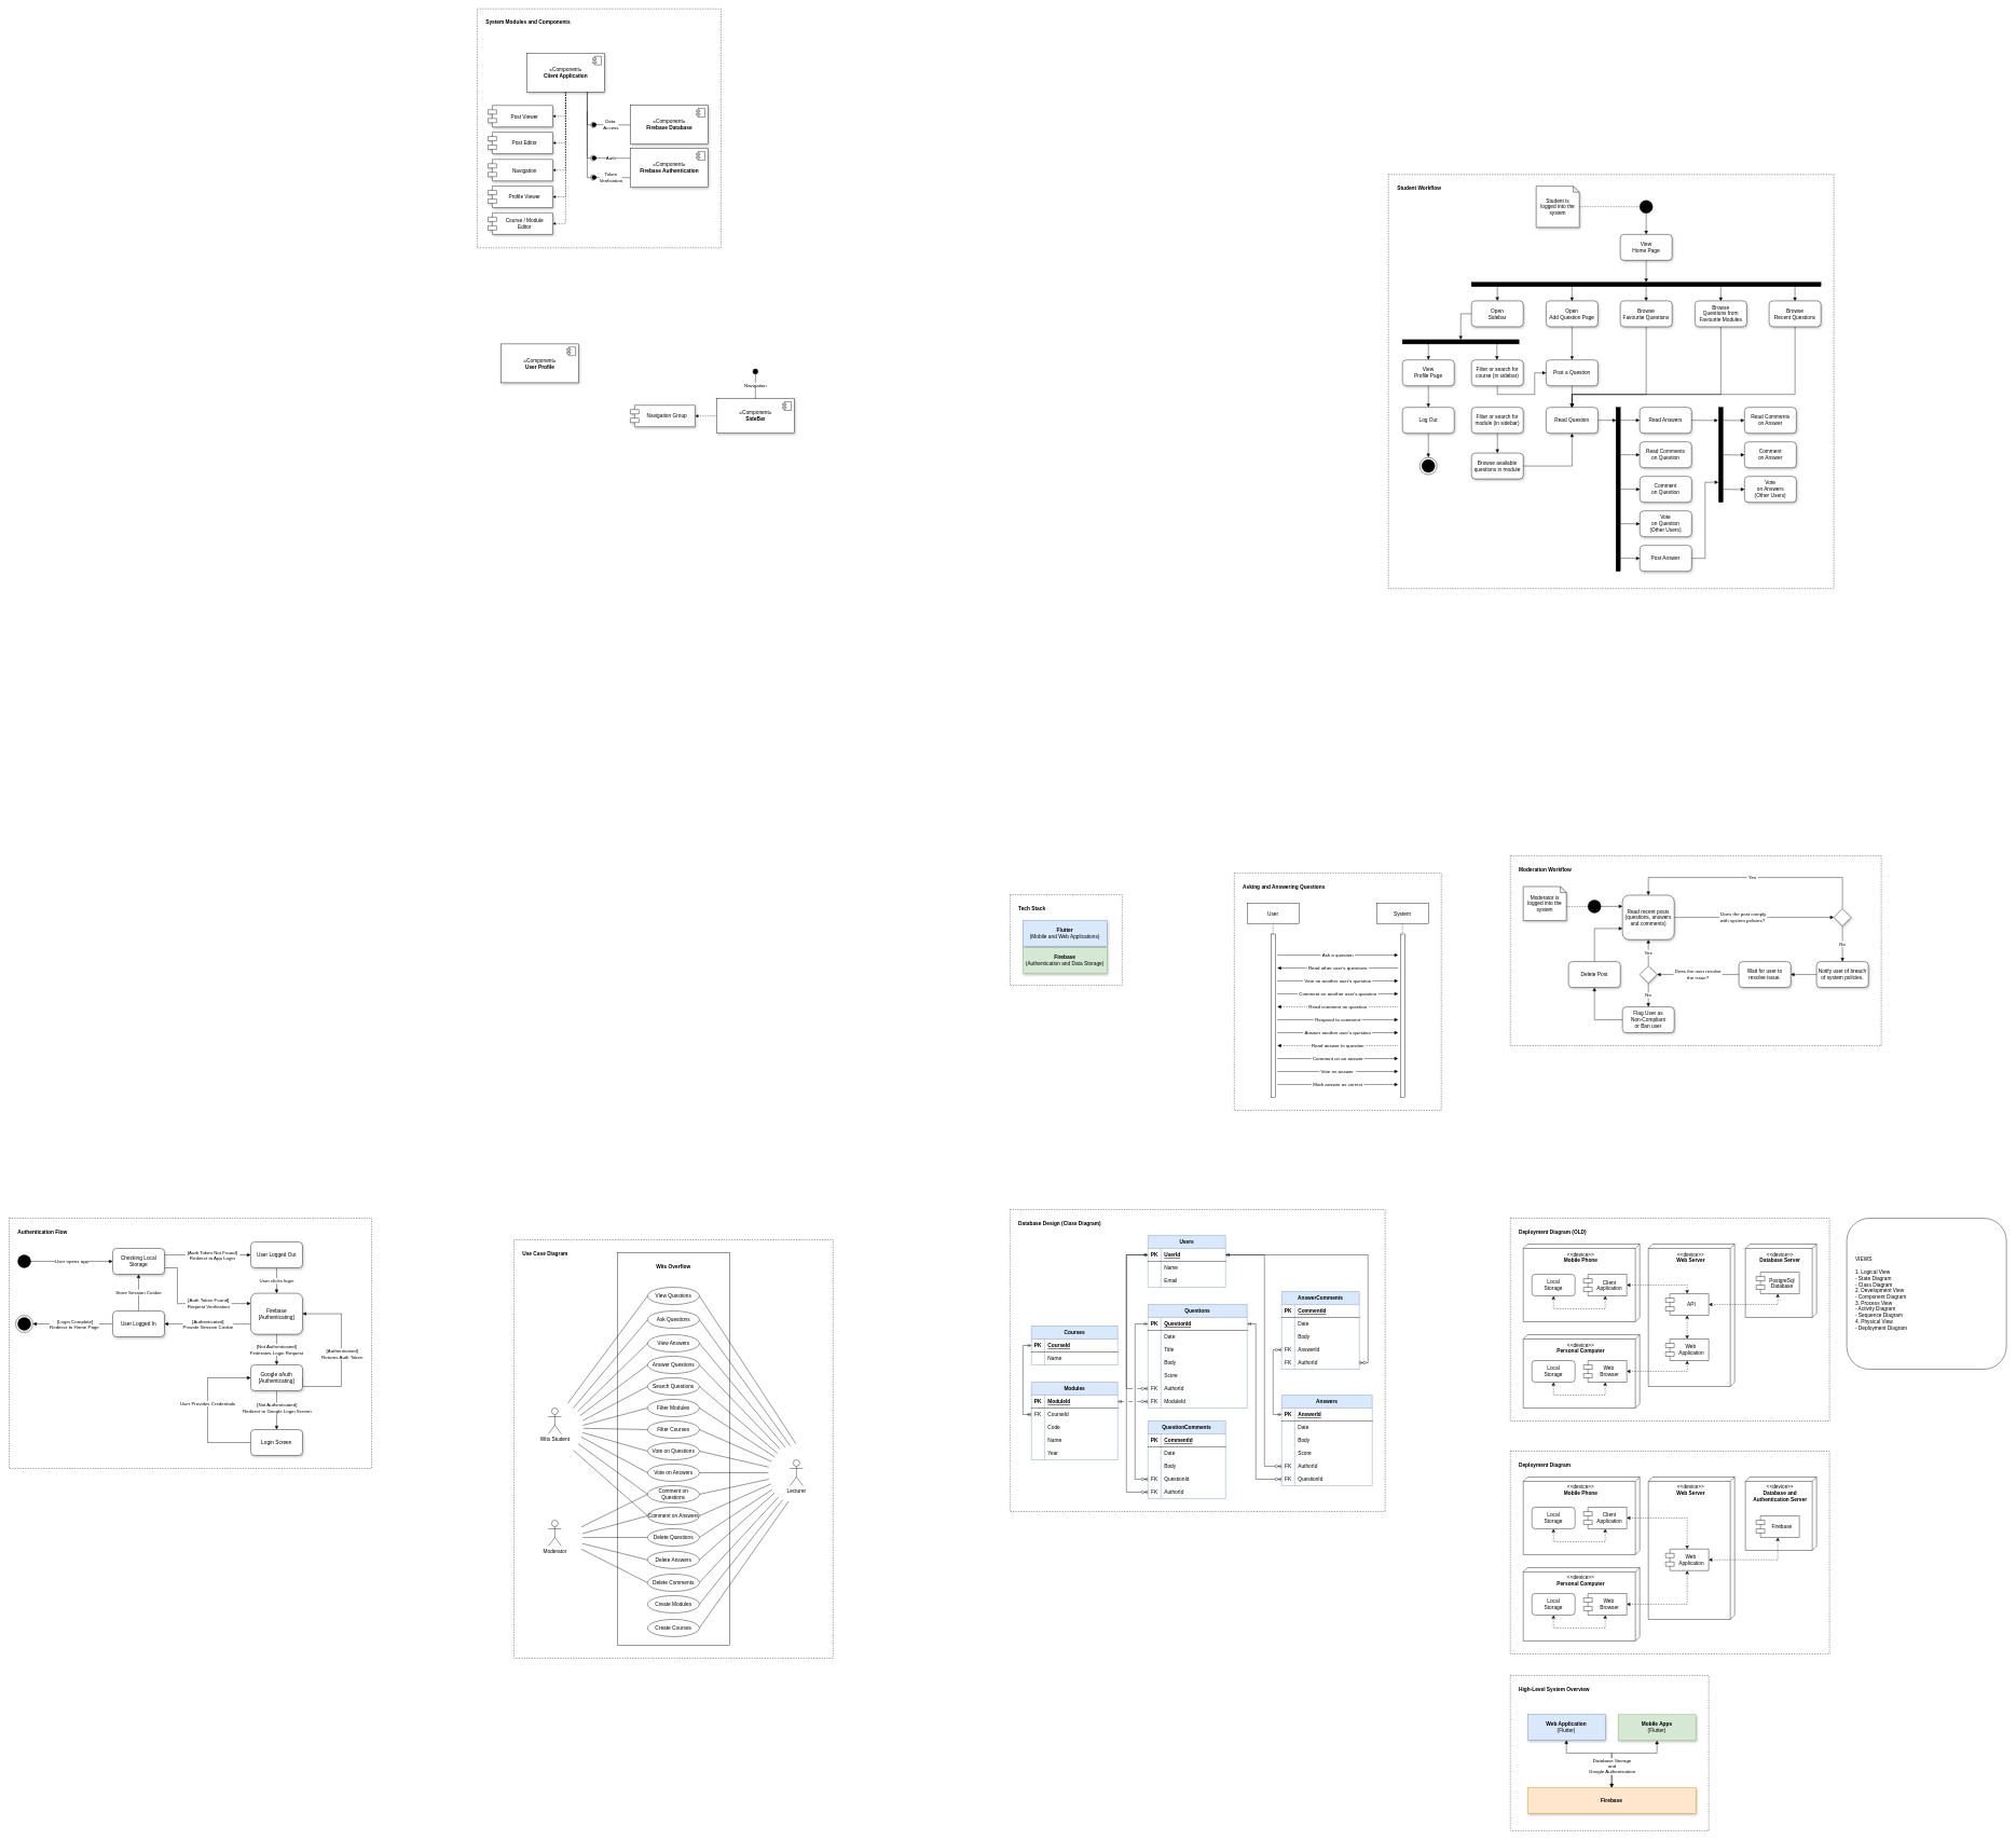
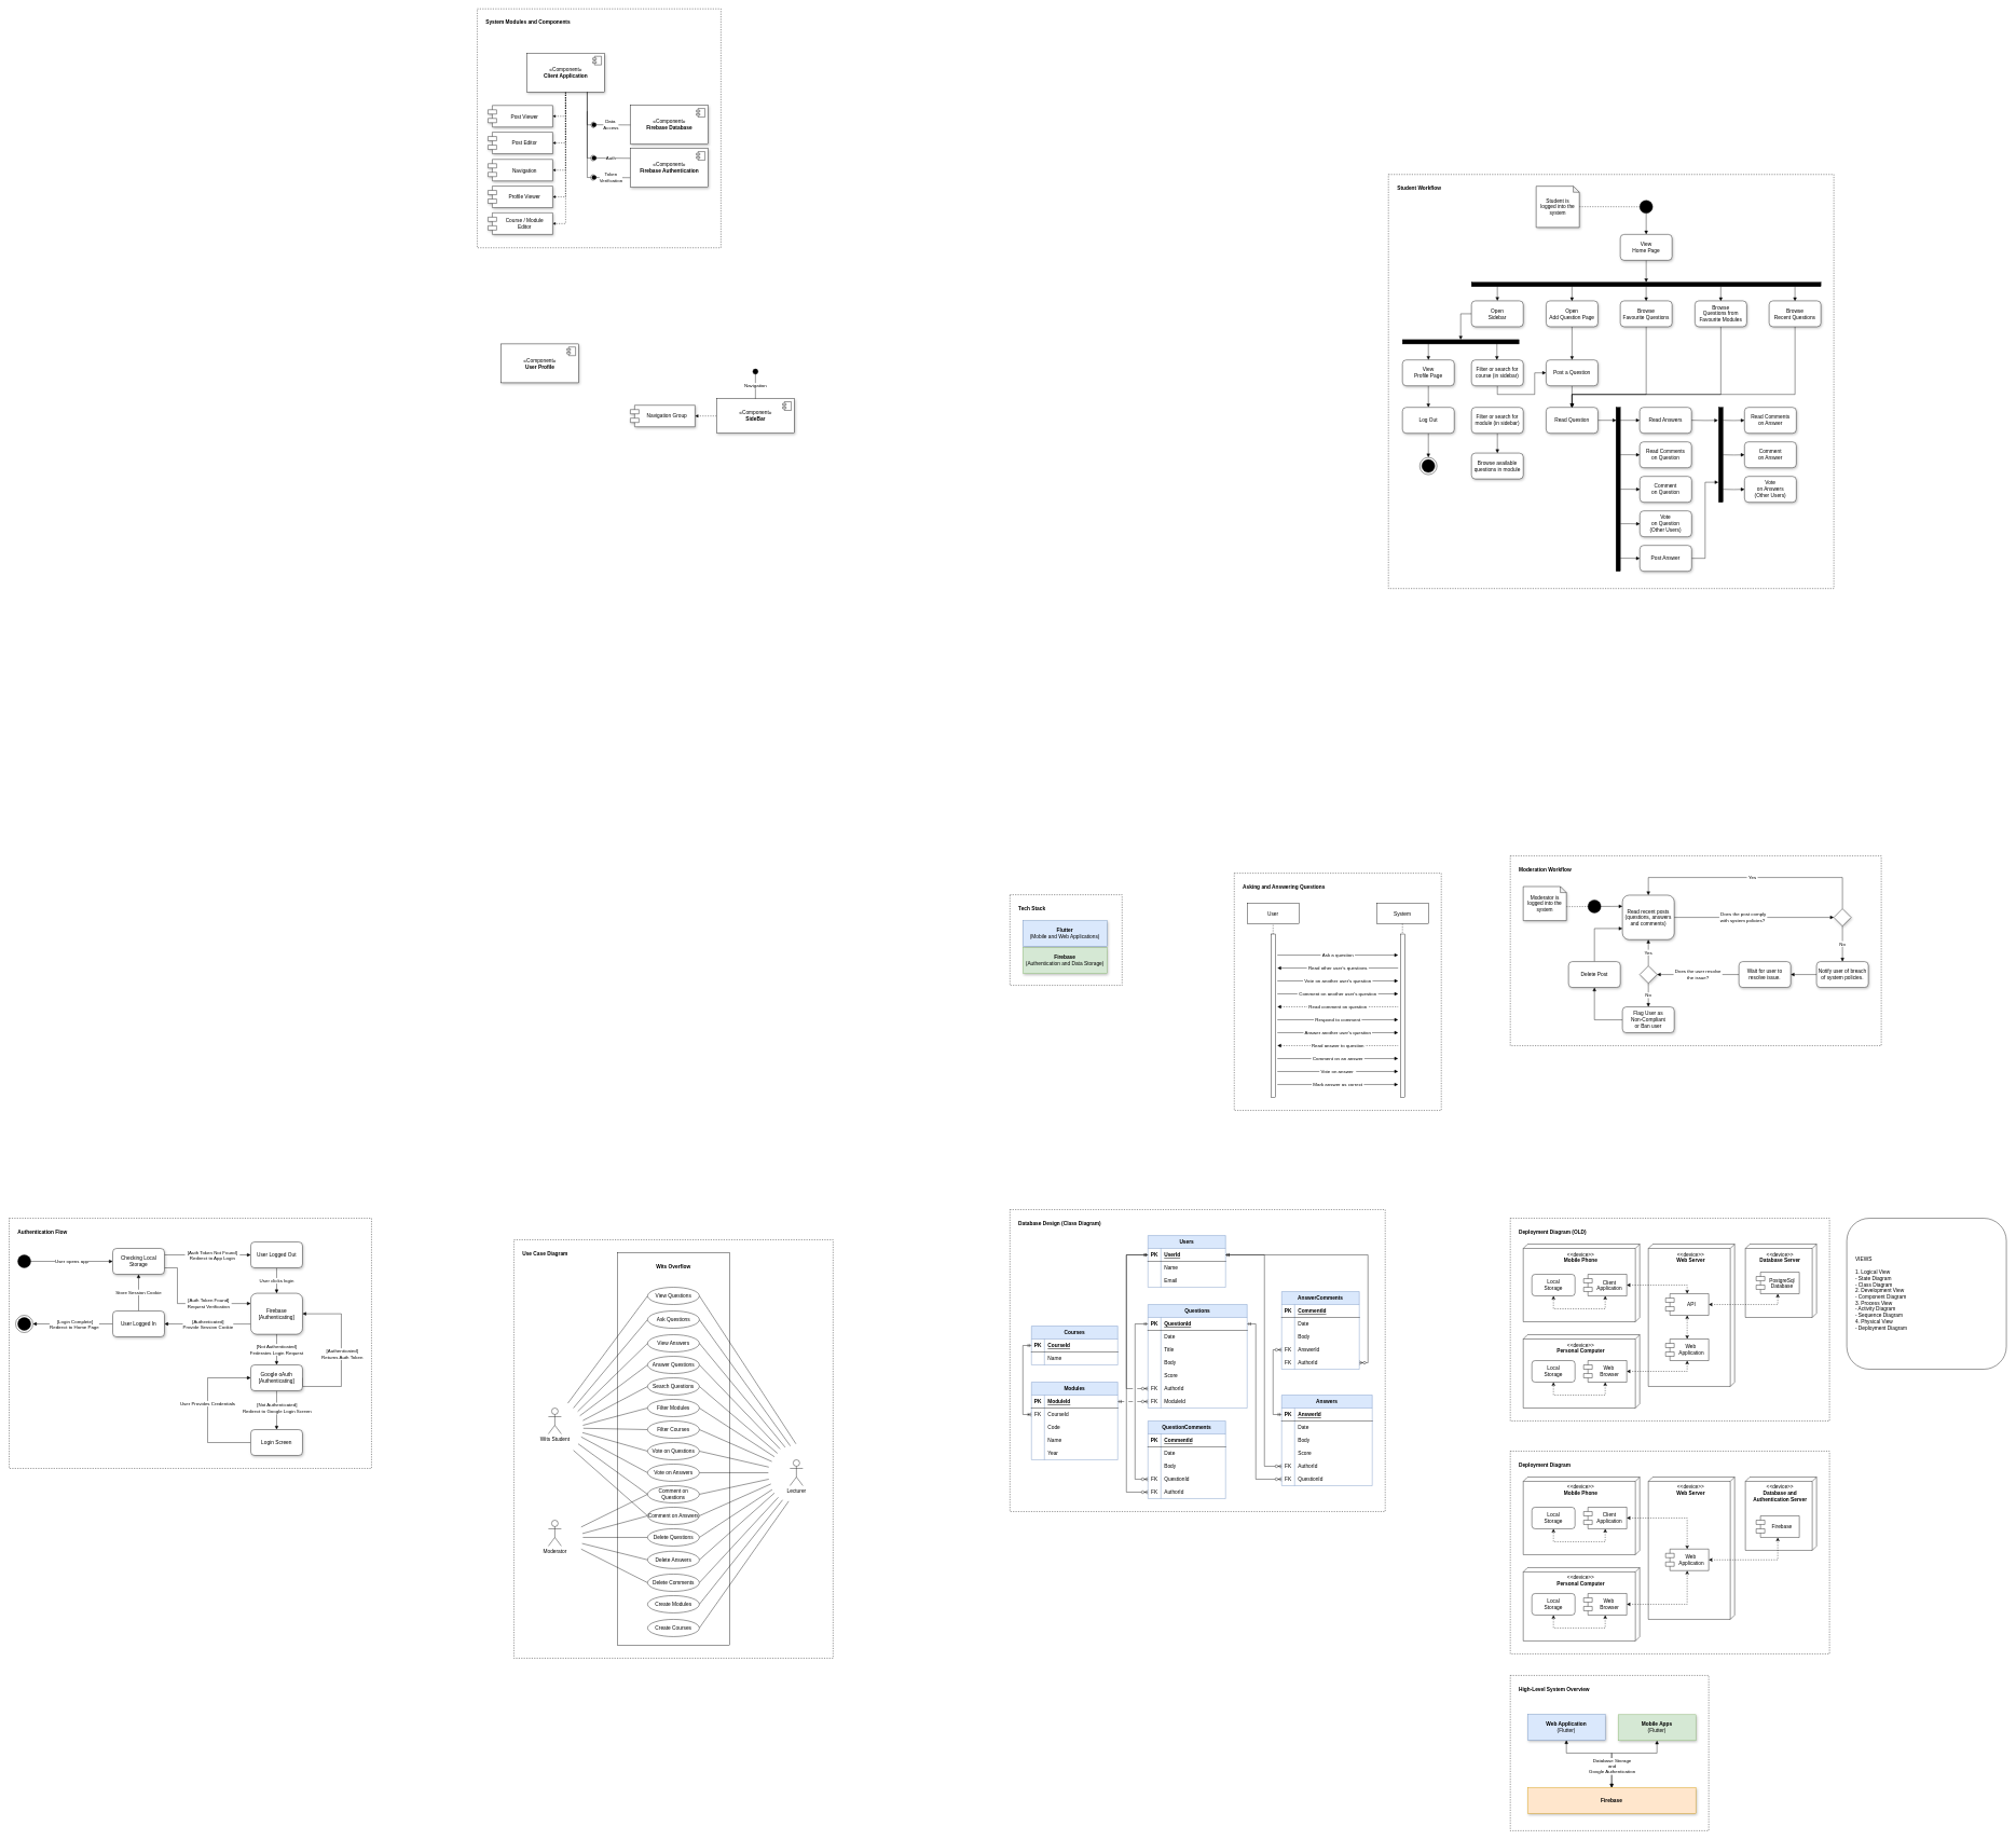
- <mxCell id="300" style="edgeStyle=orthogonalEdgeStyle;rounded=0;orthogonalLoop=1;jettySize=auto;html=1;exitX=1;exitY=0.5;exitDx=0;exitDy=0;entryX=0.5;entryY=1;entryDx=0;entryDy=0;startArrow=none;startFill=0;endArrow=block;endFill=1;" edge="1" parent="1" source="301" target="309"><mxGeometry relative="1" as="geometry" /></mxCell>
